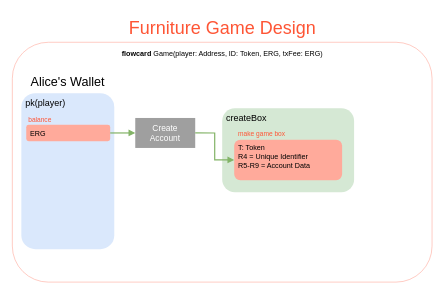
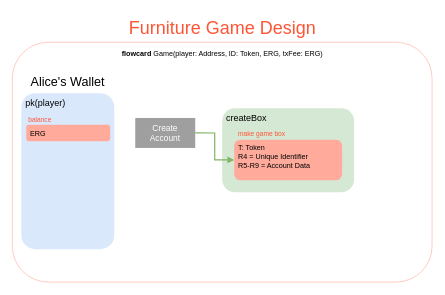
- <mxCell id="13" style="edgeStyle=orthogonalEdgeStyle;rounded=0;orthogonalLoop=1;jettySize=auto;html=1;exitX=1;exitY=0.5;exitDx=0;exitDy=0;entryX=0;entryY=0.5;entryDx=0;entryDy=0;fontSize=10;fillColor=#d5e8d4;strokeColor=#82b366;strokeWidth=2;endArrow=block;endFill=1;" edge="1" parent="2" source="10" target="12"><mxGeometry relative="1" as="geometry" /></mxCell>
